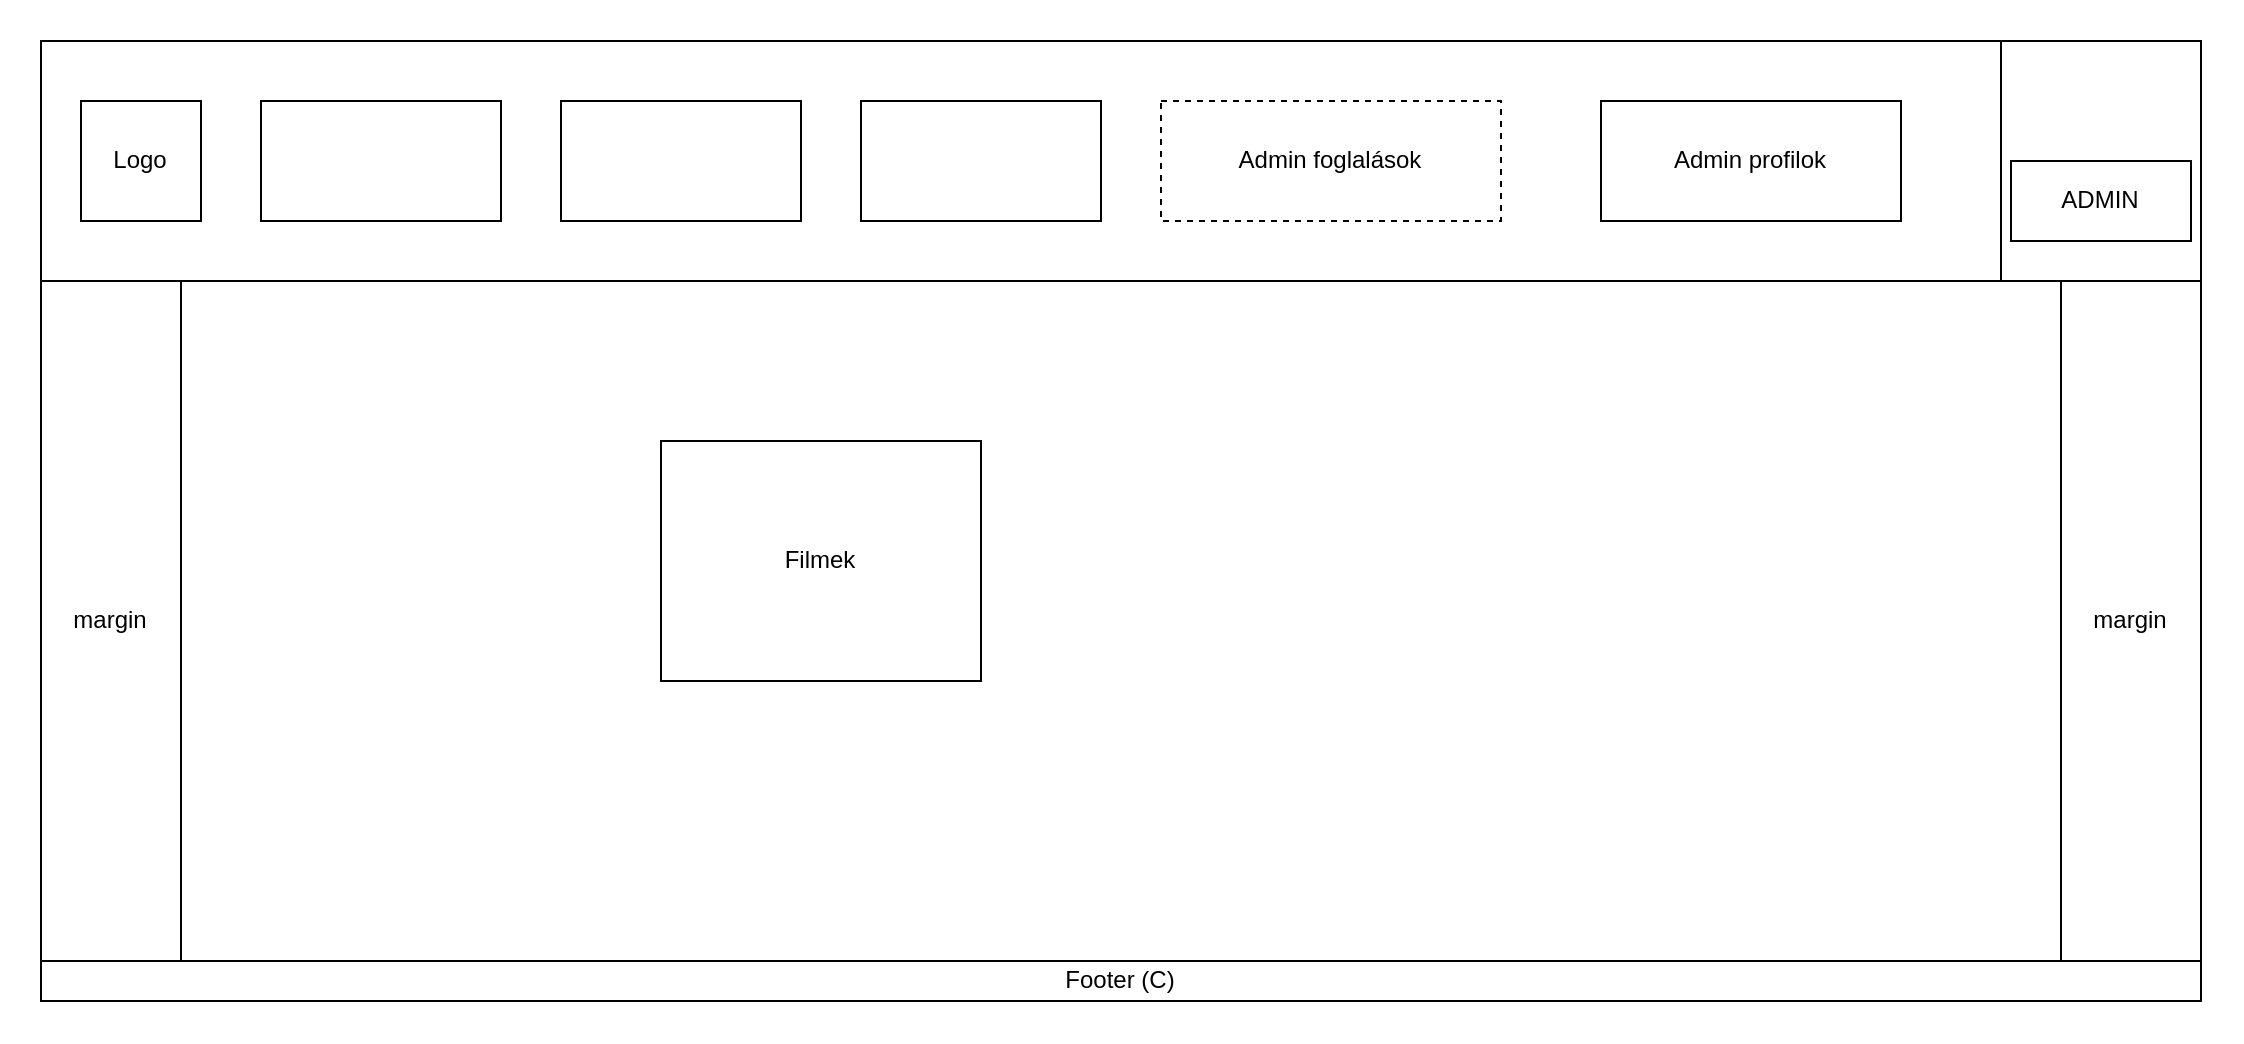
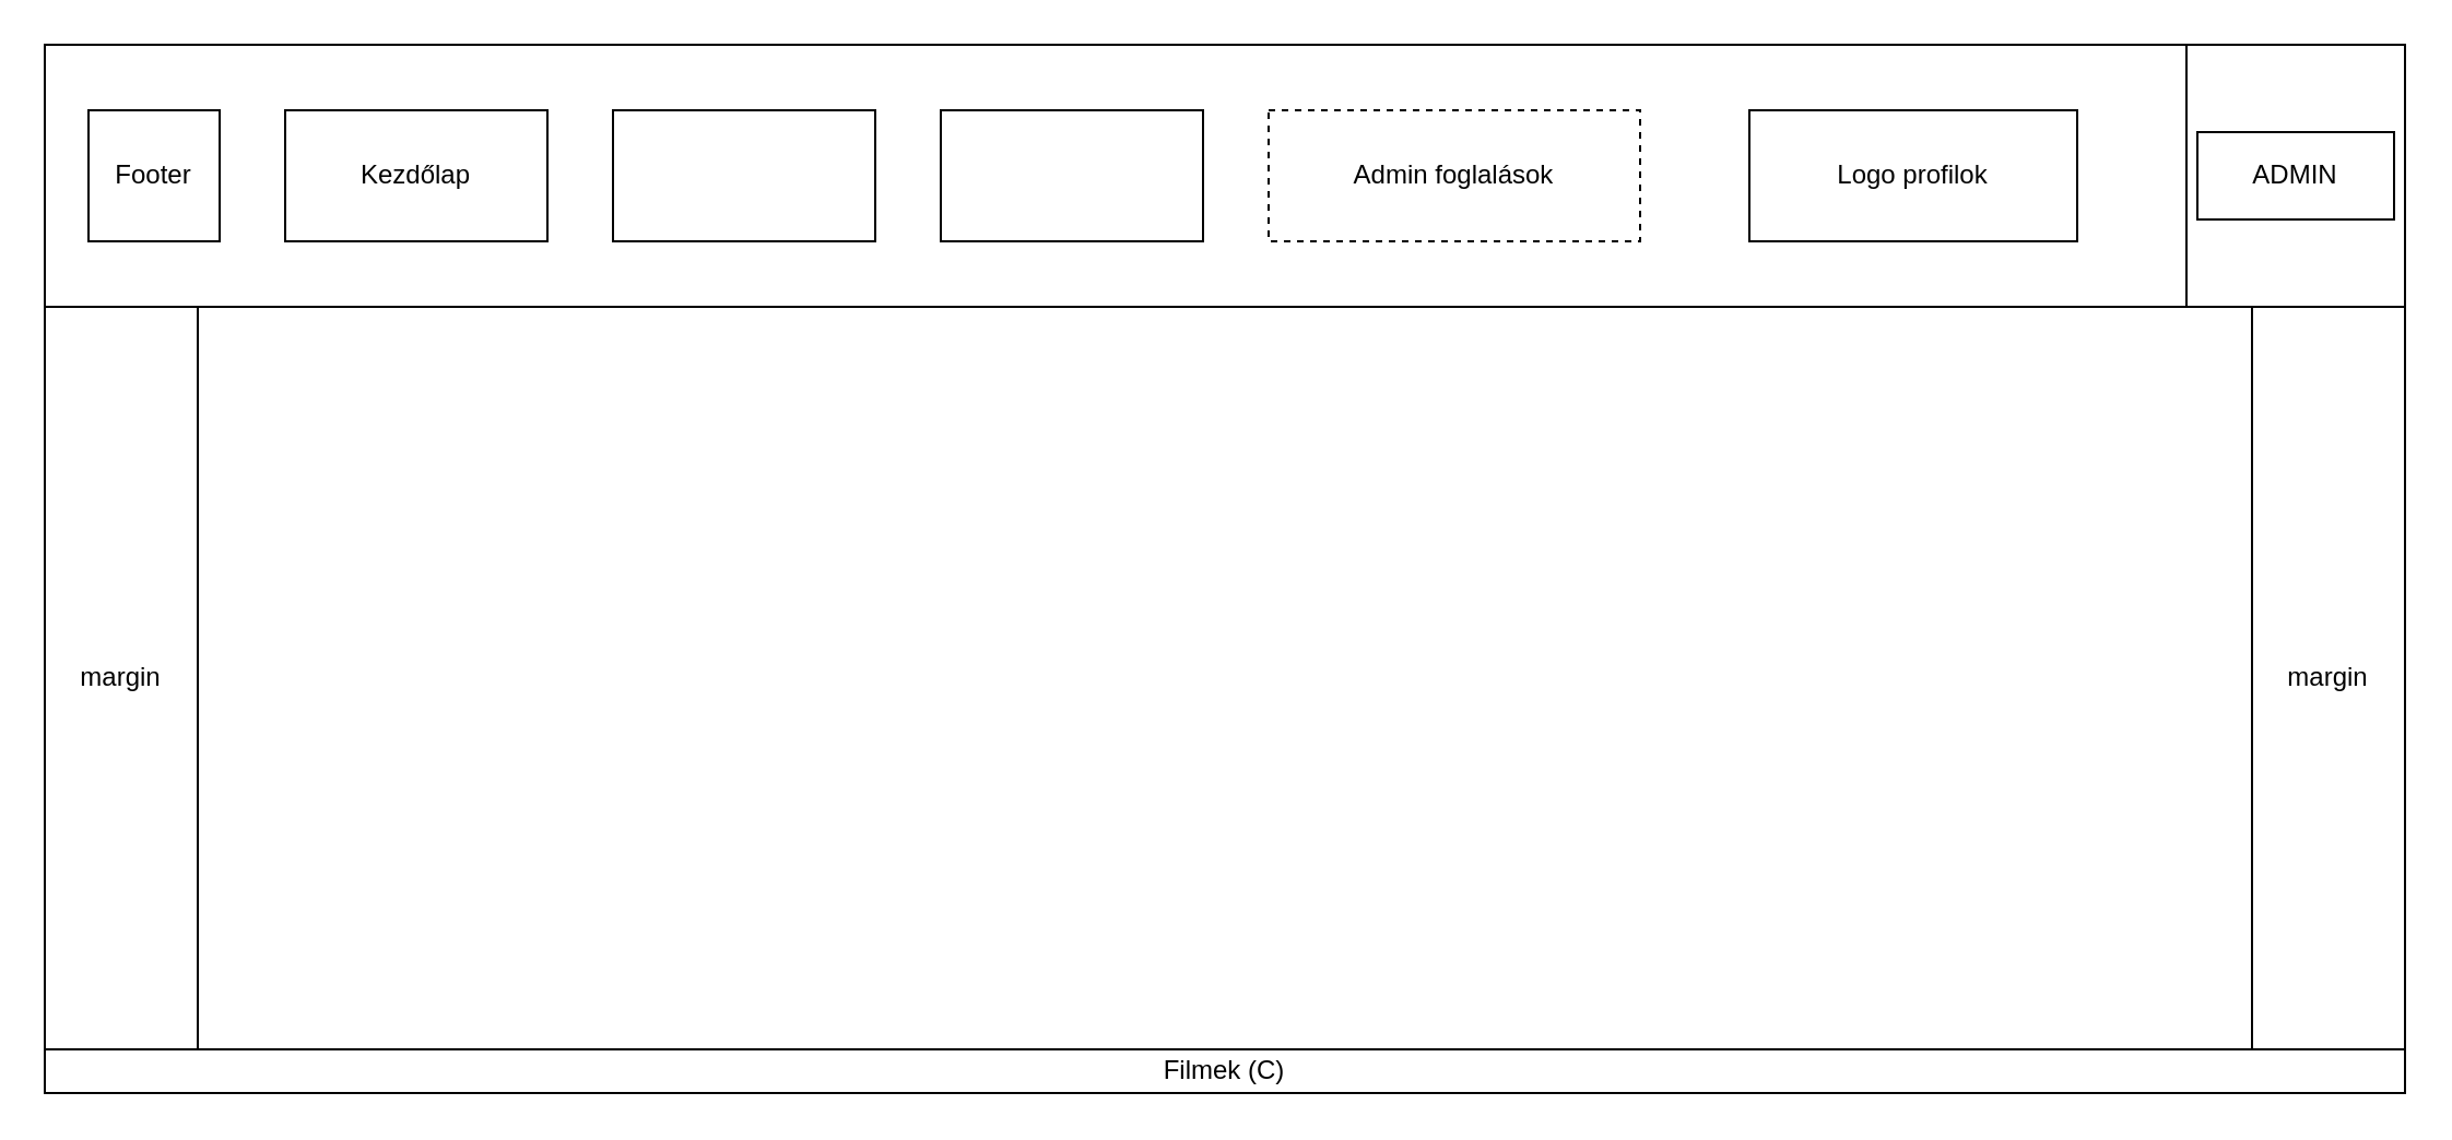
- <mxCell id="13" value="&lt;div&gt;Logo&lt;/div&gt;" style="text;html=1;align=center;verticalAlign=middle;whiteSpace=wrap;rounded=0;" vertex="1" parent="1"><mxGeometry x="40" y="50" width="60" height="60" as="geometry" /></mxCell>
+ <mxCell id="13" value="&lt;div&gt;Footer&lt;/div&gt;" style="text;html=1;align=center;verticalAlign=middle;whiteSpace=wrap;rounded=0;" vertex="1" parent="1"><mxGeometry x="40" y="50" width="60" height="60" as="geometry" /></mxCell>
+ <mxCell id="11" value="Kezdőlap" style="text;html=1;align=center;verticalAlign=middle;whiteSpace=wrap;rounded=0;" vertex="1" parent="1"><mxGeometry x="130" y="50" width="120" height="60" as="geometry" /></mxCell>
- <mxCell id="18" value="Admin profilok" style="rounded=0;whiteSpace=wrap;html=1;" vertex="1" parent="1"><mxGeometry x="800" y="50" width="150" height="60" as="geometry" /></mxCell>
+ <mxCell id="18" value="Logo profilok" style="rounded=0;whiteSpace=wrap;html=1;" vertex="1" parent="1"><mxGeometry x="800" y="50" width="150" height="60" as="geometry" /></mxCell>
- <mxCell id="17" value="ADMIN" style="rounded=0;whiteSpace=wrap;html=1;" vertex="1" parent="1"><mxGeometry x="1005" y="80" width="90" height="40" as="geometry" /></mxCell>
+ <mxCell id="17" value="ADMIN" style="rounded=0;whiteSpace=wrap;html=1;" vertex="1" parent="1"><mxGeometry x="1005" y="60" width="90" height="40" as="geometry" /></mxCell>
- <mxCell id="19" value="Filmek" style="rounded=0;whiteSpace=wrap;html=1;" vertex="1" parent="1"><mxGeometry x="330" y="220" width="160" height="120" as="geometry" /></mxCell>
- <mxCell id="14" value="Footer (C)" style="text;html=1;align=center;verticalAlign=middle;whiteSpace=wrap;rounded=0;" vertex="1" parent="1"><mxGeometry x="20" y="480" width="1080" height="20" as="geometry" /></mxCell>
+ <mxCell id="14" value="Filmek (C)" style="text;html=1;align=center;verticalAlign=middle;whiteSpace=wrap;rounded=0;" vertex="1" parent="1"><mxGeometry x="20" y="480" width="1080" height="20" as="geometry" /></mxCell>
